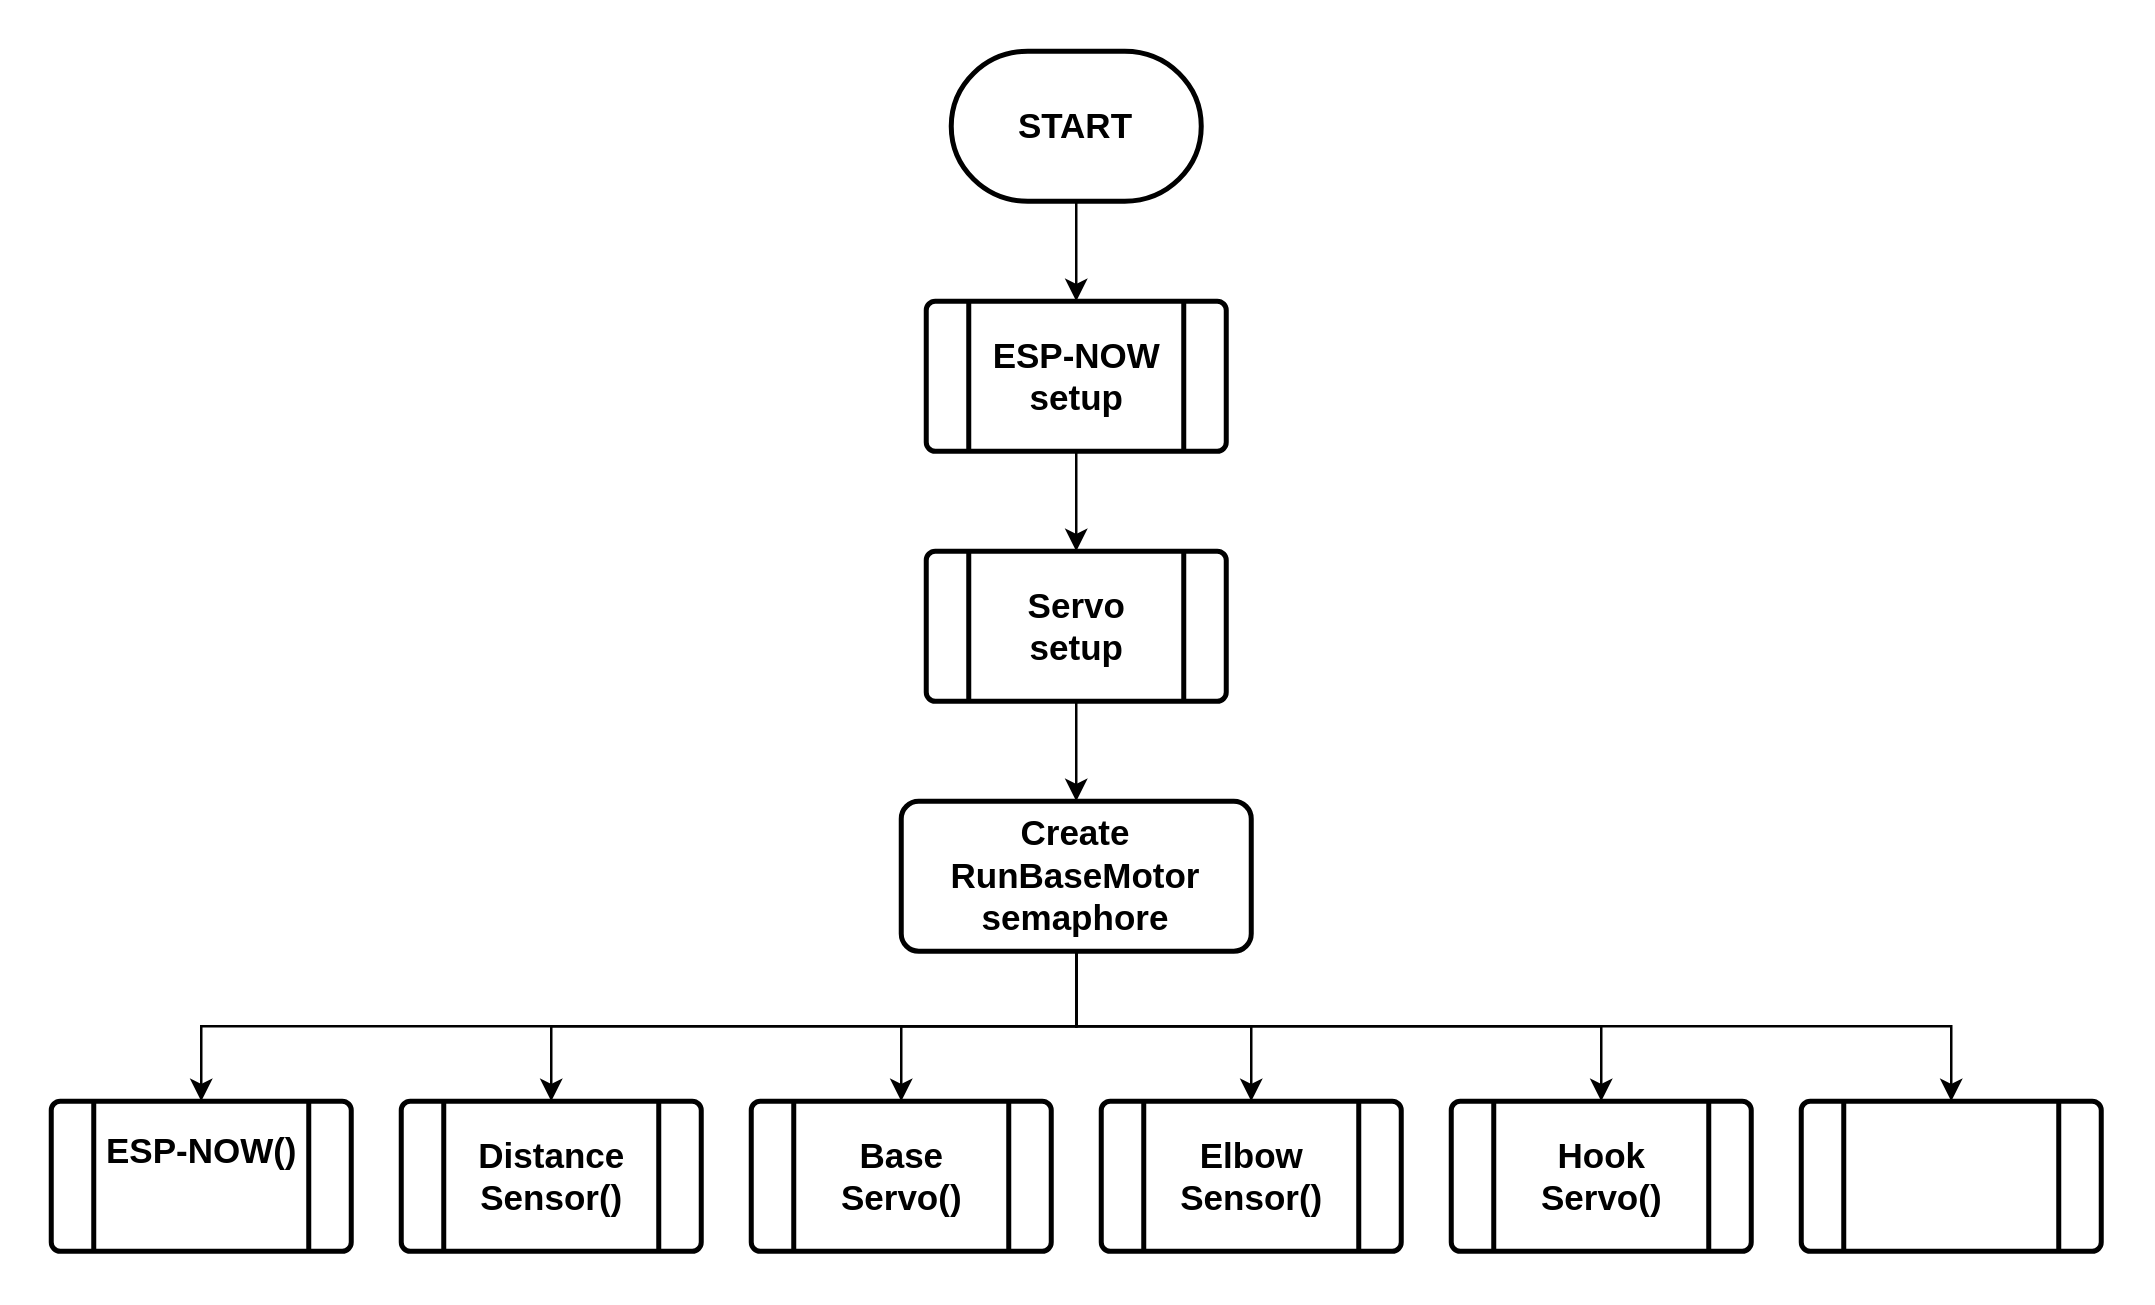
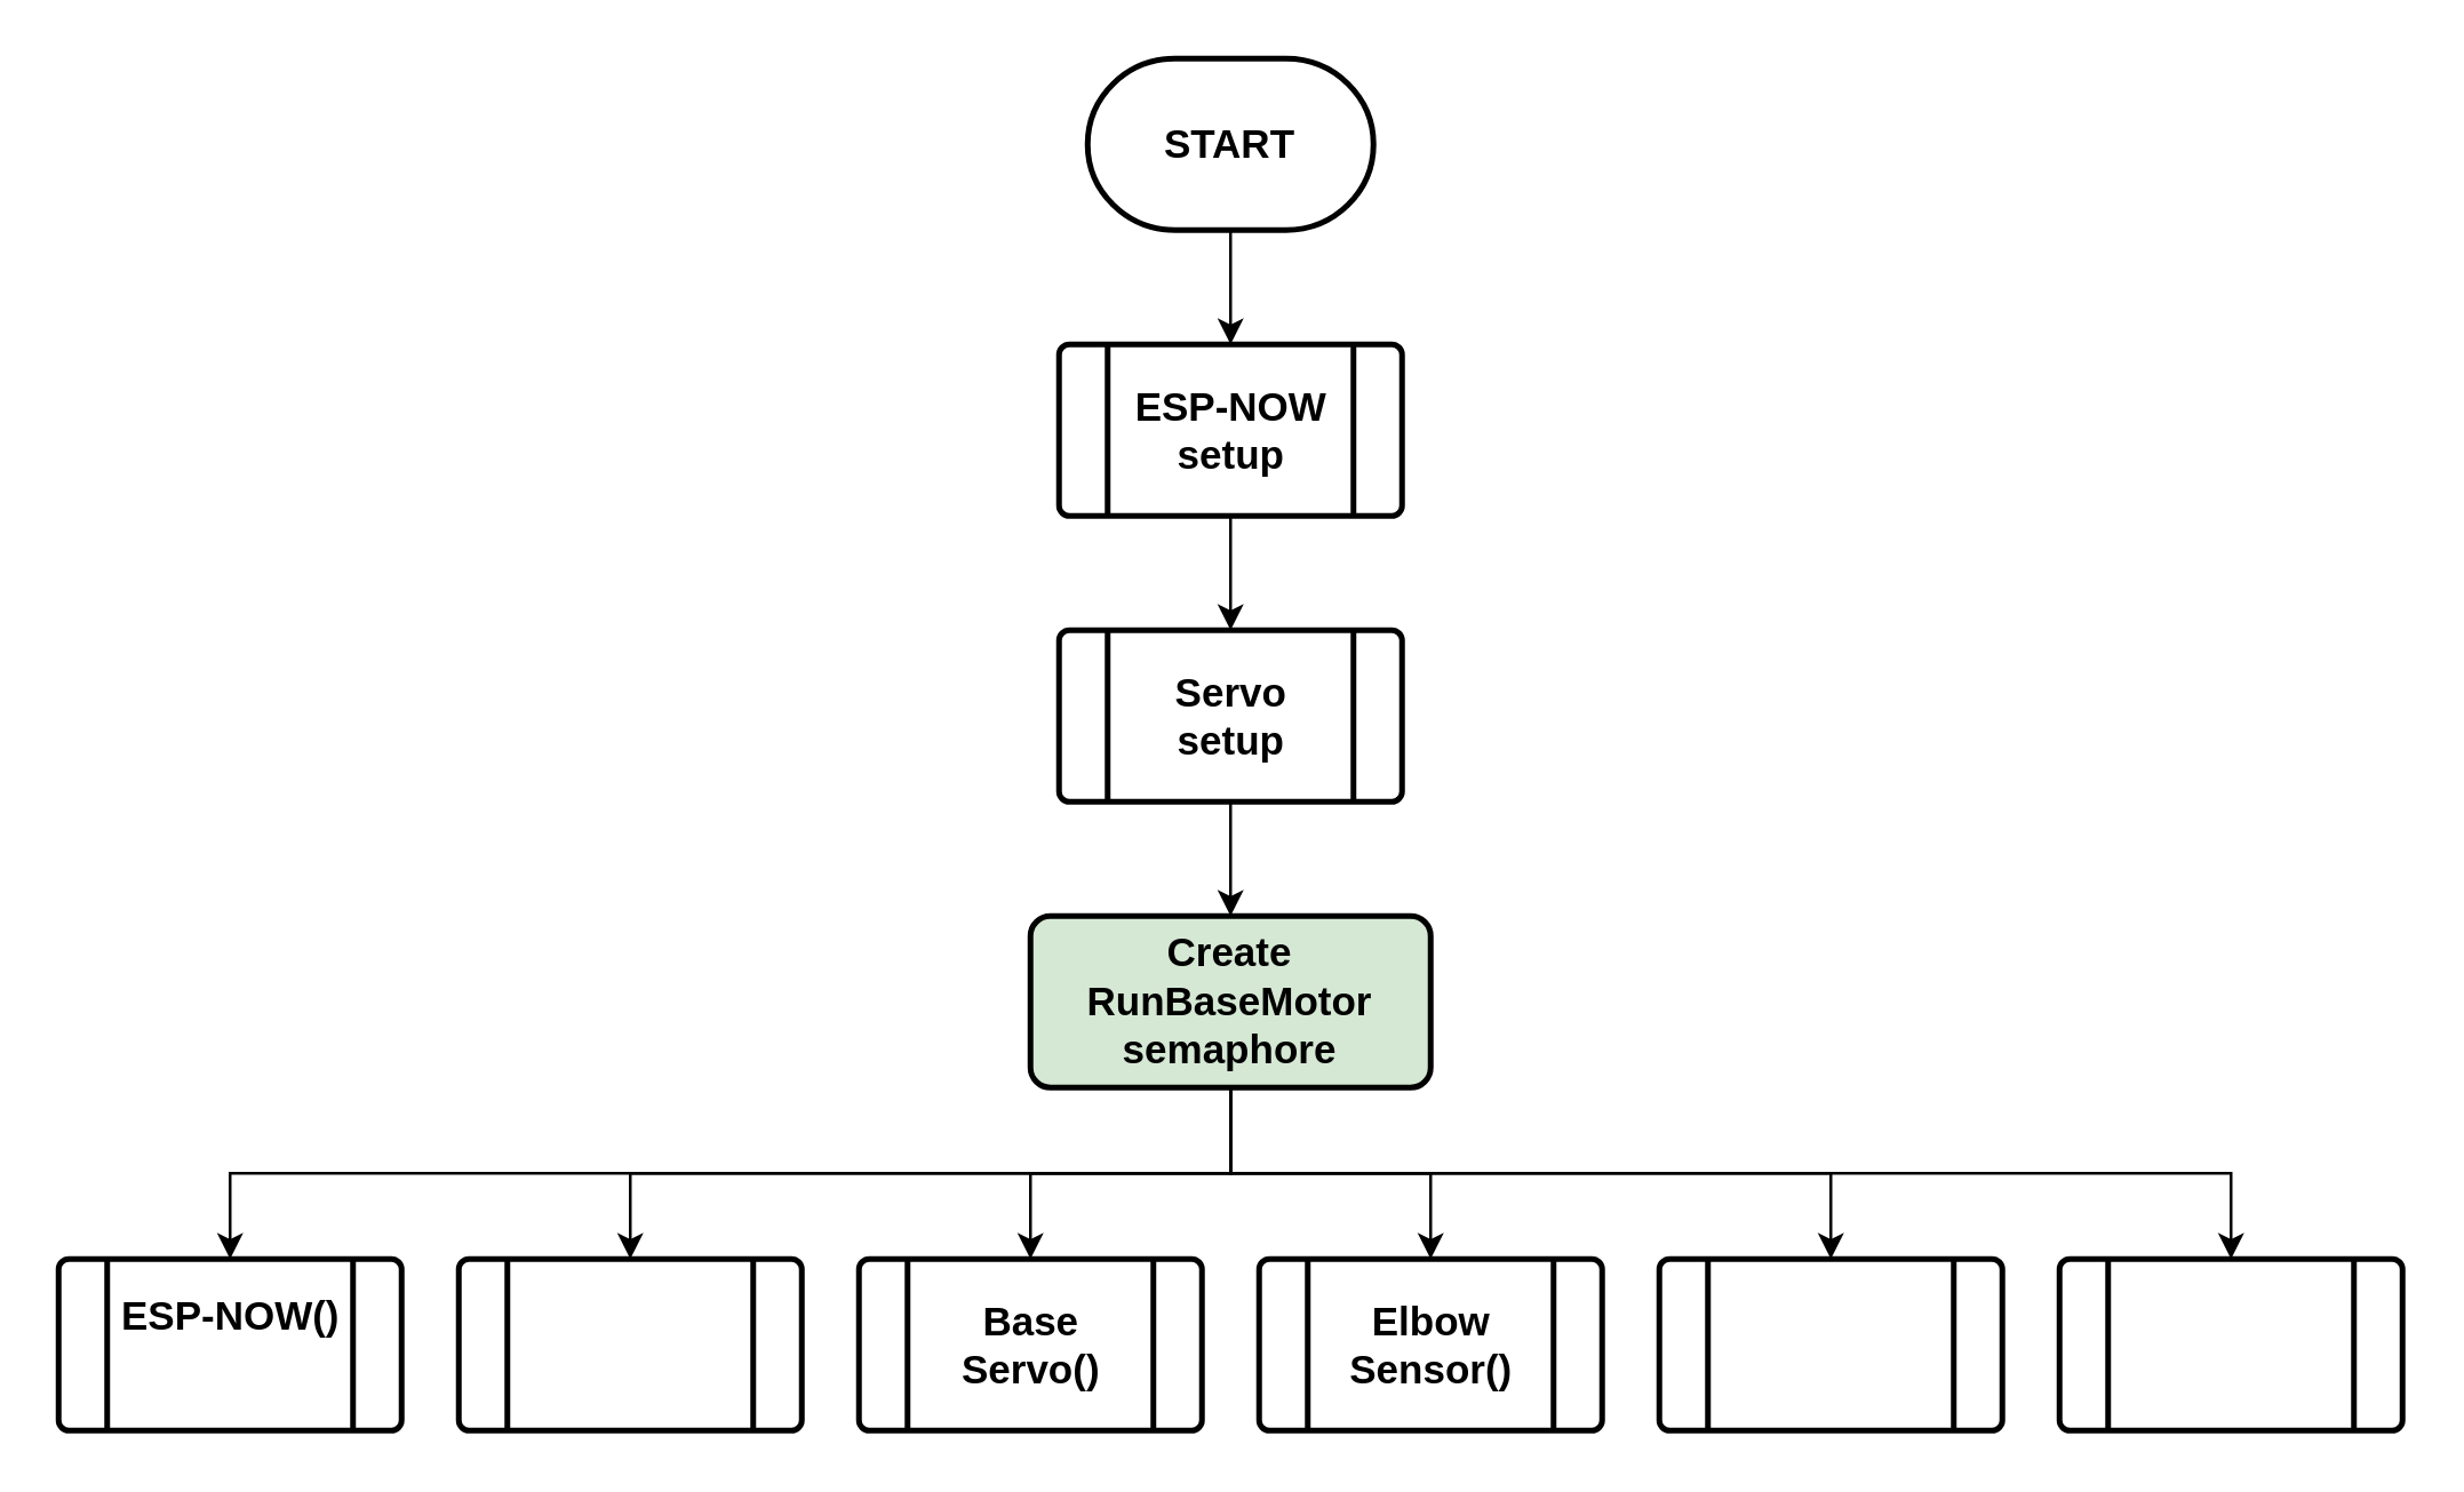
- <mxCell id="16" value="&lt;b style=&quot;font-size: 14px;&quot;&gt;Create&lt;/b&gt;&lt;div style=&quot;font-size: 14px;&quot;&gt;&lt;b style=&quot;background-color: initial; font-size: 14px;&quot;&gt;RunBaseMotor&lt;/b&gt;&lt;div style=&quot;font-size: 14px;&quot;&gt;&lt;div style=&quot;font-size: 14px;&quot;&gt;&lt;b style=&quot;font-size: 14px;&quot;&gt;semaphore&lt;/b&gt;&lt;/div&gt;&lt;/div&gt;&lt;/div&gt;" style="rounded=1;whiteSpace=wrap;html=1;absoluteArcSize=1;arcSize=14;strokeWidth=2;fontSize=14;" vertex="1" parent="1"><mxGeometry x="360" y="320" width="140" height="60" as="geometry" /></mxCell>
+ <mxCell id="16" value="&lt;b style=&quot;font-size: 14px;&quot;&gt;Create&lt;/b&gt;&lt;div style=&quot;font-size: 14px;&quot;&gt;&lt;b style=&quot;background-color: initial; font-size: 14px;&quot;&gt;RunBaseMotor&lt;/b&gt;&lt;div style=&quot;font-size: 14px;&quot;&gt;&lt;div style=&quot;font-size: 14px;&quot;&gt;&lt;b style=&quot;font-size: 14px;&quot;&gt;semaphore&lt;/b&gt;&lt;/div&gt;&lt;/div&gt;&lt;/div&gt;" style="rounded=1;whiteSpace=wrap;html=1;absoluteArcSize=1;arcSize=14;strokeWidth=2;fontSize=14;fillColor=#d5e8d4;" vertex="1" parent="1"><mxGeometry x="360" y="320" width="140" height="60" as="geometry" /></mxCell>
- <mxCell id="18" value="&lt;b&gt;Distance&lt;/b&gt;&lt;div&gt;&lt;b&gt;Sensor()&lt;/b&gt;&lt;/div&gt;" style="text;html=1;align=center;verticalAlign=middle;resizable=0;points=[];autosize=1;strokeColor=none;fillColor=none;fontSize=14;" vertex="1" parent="1"><mxGeometry x="180" y="445" width="80" height="50" as="geometry" /></mxCell>
- <mxCell id="27" value="&lt;b&gt;Hook&lt;/b&gt;&lt;br&gt;&lt;div&gt;&lt;b&gt;Servo()&lt;/b&gt;&lt;/div&gt;" style="text;html=1;align=center;verticalAlign=middle;resizable=0;points=[];autosize=1;strokeColor=none;fillColor=none;fontSize=14;" vertex="1" parent="1"><mxGeometry x="605" y="445" width="70" height="50" as="geometry" /></mxCell>
